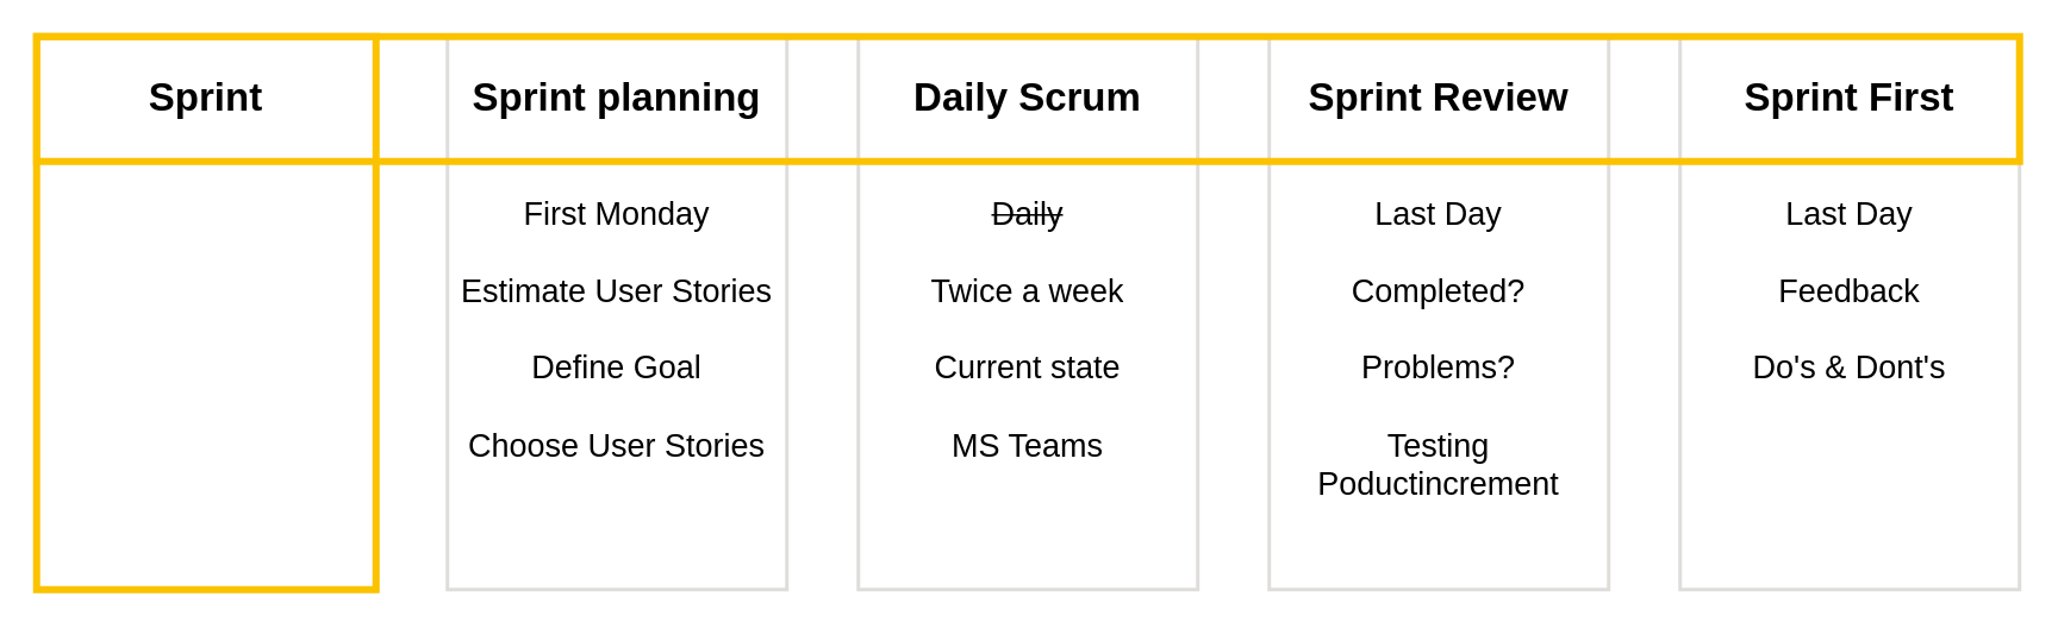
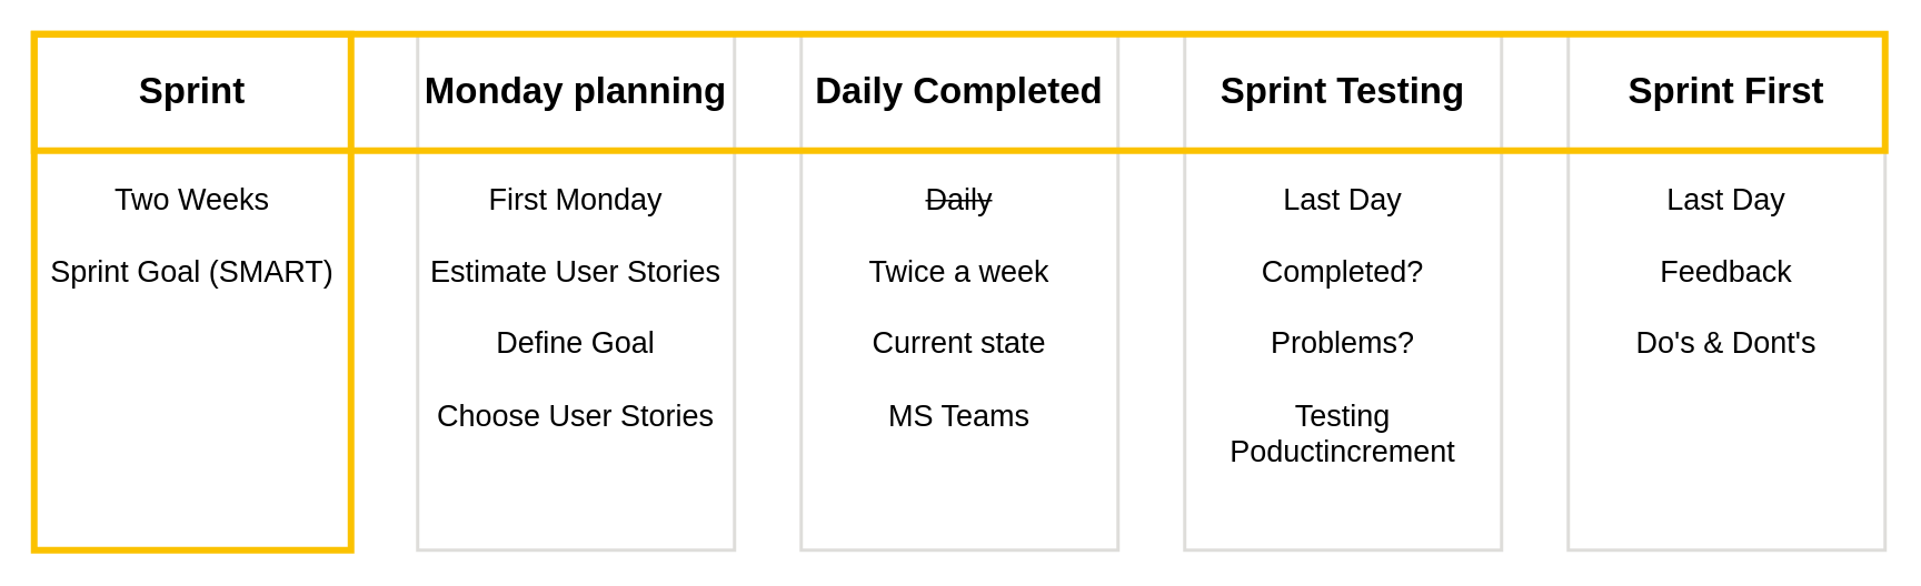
- <mxCell id="3" value="Sprint planning" style="text;html=1;strokeColor=none;fillColor=none;align=center;verticalAlign=middle;whiteSpace=wrap;rounded=0;fontSize=22;fontStyle=1" parent="1" vertex="1"><mxGeometry x="250" y="20" width="190" height="70" as="geometry" /></mxCell>
+ <mxCell id="3" value="Monday planning" style="text;html=1;strokeColor=none;fillColor=none;align=center;verticalAlign=middle;whiteSpace=wrap;rounded=0;fontSize=22;fontStyle=1" parent="1" vertex="1"><mxGeometry x="250" y="20" width="190" height="70" as="geometry" /></mxCell>
- <mxCell id="12" value="Daily Scrum" style="text;html=1;strokeColor=none;fillColor=none;align=center;verticalAlign=middle;whiteSpace=wrap;rounded=0;fontSize=22;fontStyle=1" parent="1" vertex="1"><mxGeometry x="480" y="20" width="190" height="70" as="geometry" /></mxCell>
+ <mxCell id="12" value="Daily Completed" style="text;html=1;strokeColor=none;fillColor=none;align=center;verticalAlign=middle;whiteSpace=wrap;rounded=0;fontSize=22;fontStyle=1" parent="1" vertex="1"><mxGeometry x="480" y="20" width="190" height="70" as="geometry" /></mxCell>
- <mxCell id="9" value="Sprint Review" style="text;html=1;strokeColor=none;fillColor=none;align=center;verticalAlign=middle;whiteSpace=wrap;rounded=0;fontSize=22;fontStyle=1" parent="1" vertex="1"><mxGeometry x="710" y="20" width="190" height="70" as="geometry" /></mxCell>
+ <mxCell id="9" value="Sprint Testing" style="text;html=1;strokeColor=none;fillColor=none;align=center;verticalAlign=middle;whiteSpace=wrap;rounded=0;fontSize=22;fontStyle=1" parent="1" vertex="1"><mxGeometry x="710" y="20" width="190" height="70" as="geometry" /></mxCell>
+ <mxCell id="7" value="&lt;div&gt;Two Weeks&lt;/div&gt;&lt;div&gt;&lt;br&gt;&lt;/div&gt;&lt;div&gt;Sprint Goal (SMART)&lt;br&gt;&lt;/div&gt;" style="text;html=1;strokeColor=none;fillColor=none;spacing=5;spacingTop=-20;whiteSpace=wrap;overflow=hidden;rounded=0;align=center;verticalAlign=top;fontSize=18;" parent="1" vertex="1"><mxGeometry x="20" y="120" width="190" height="210" as="geometry" /></mxCell>
